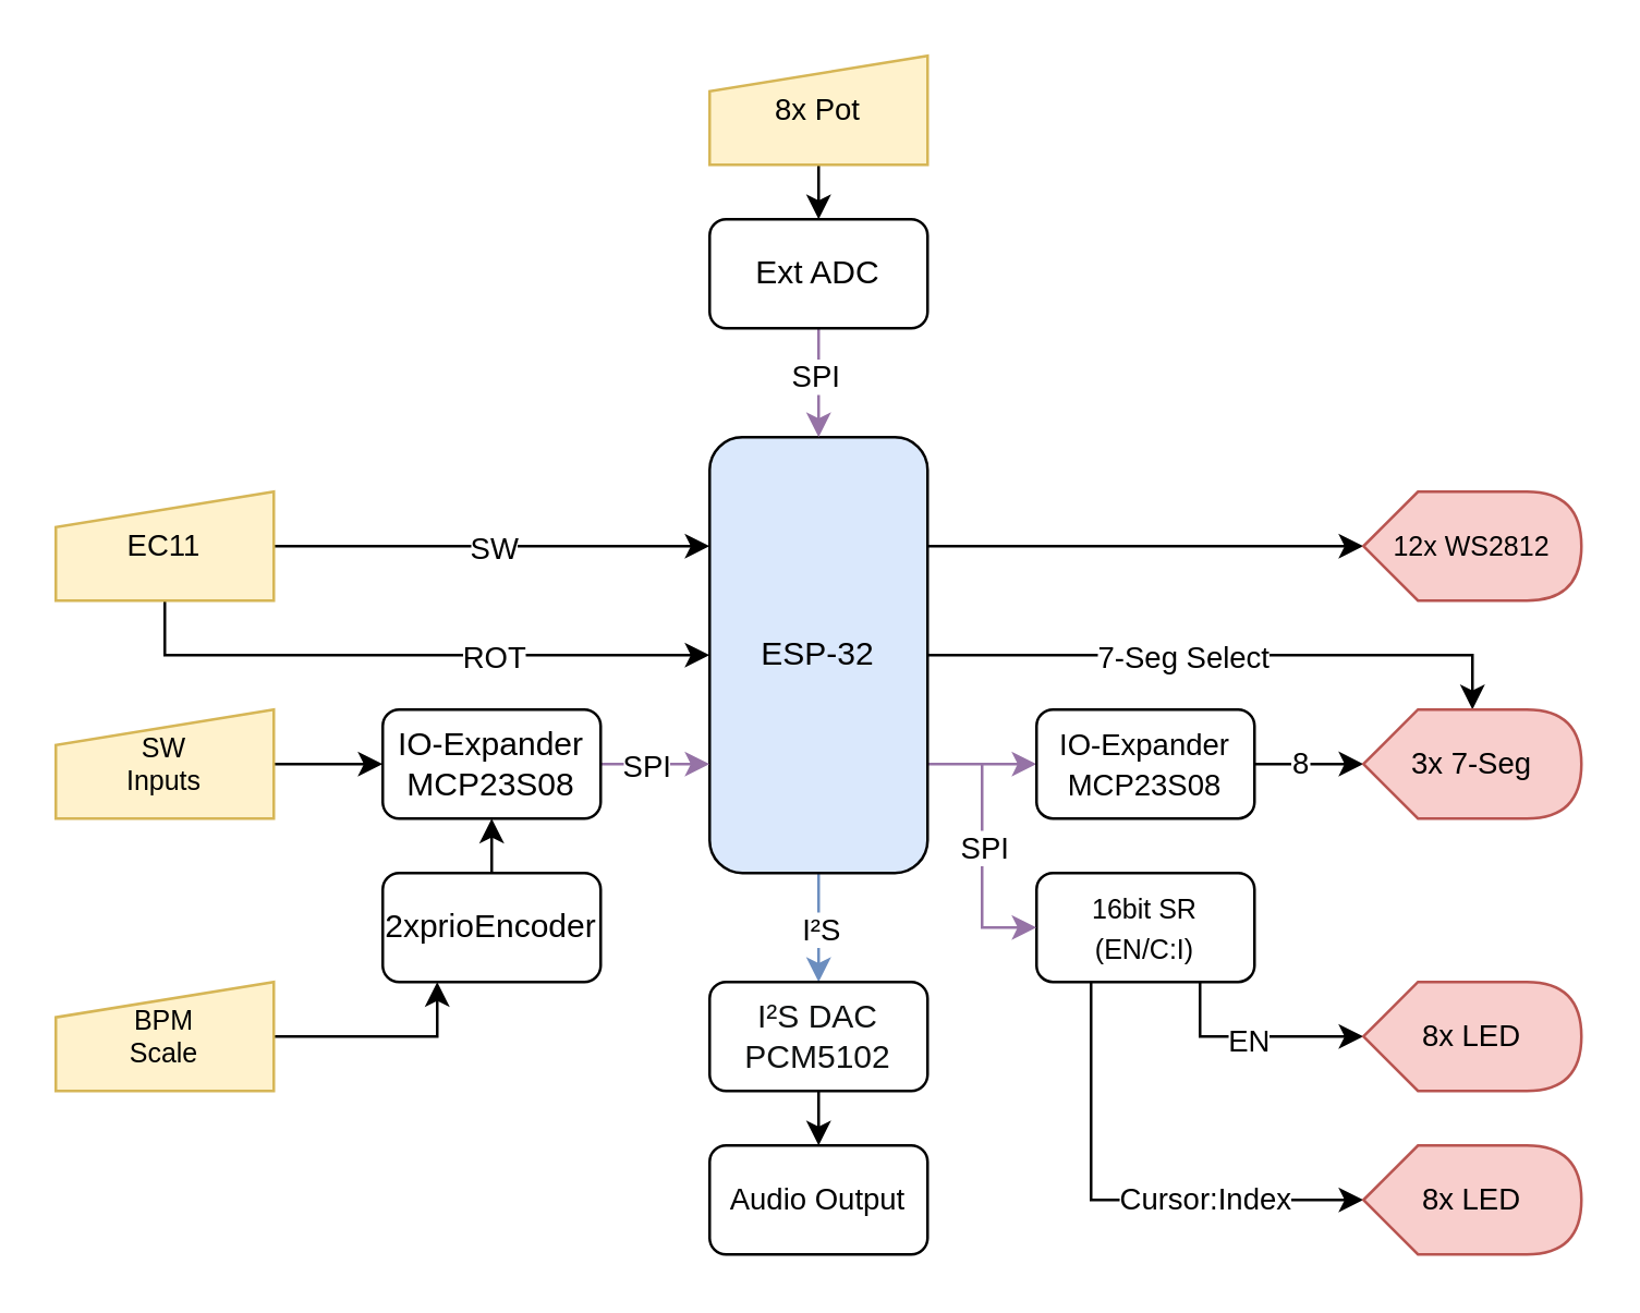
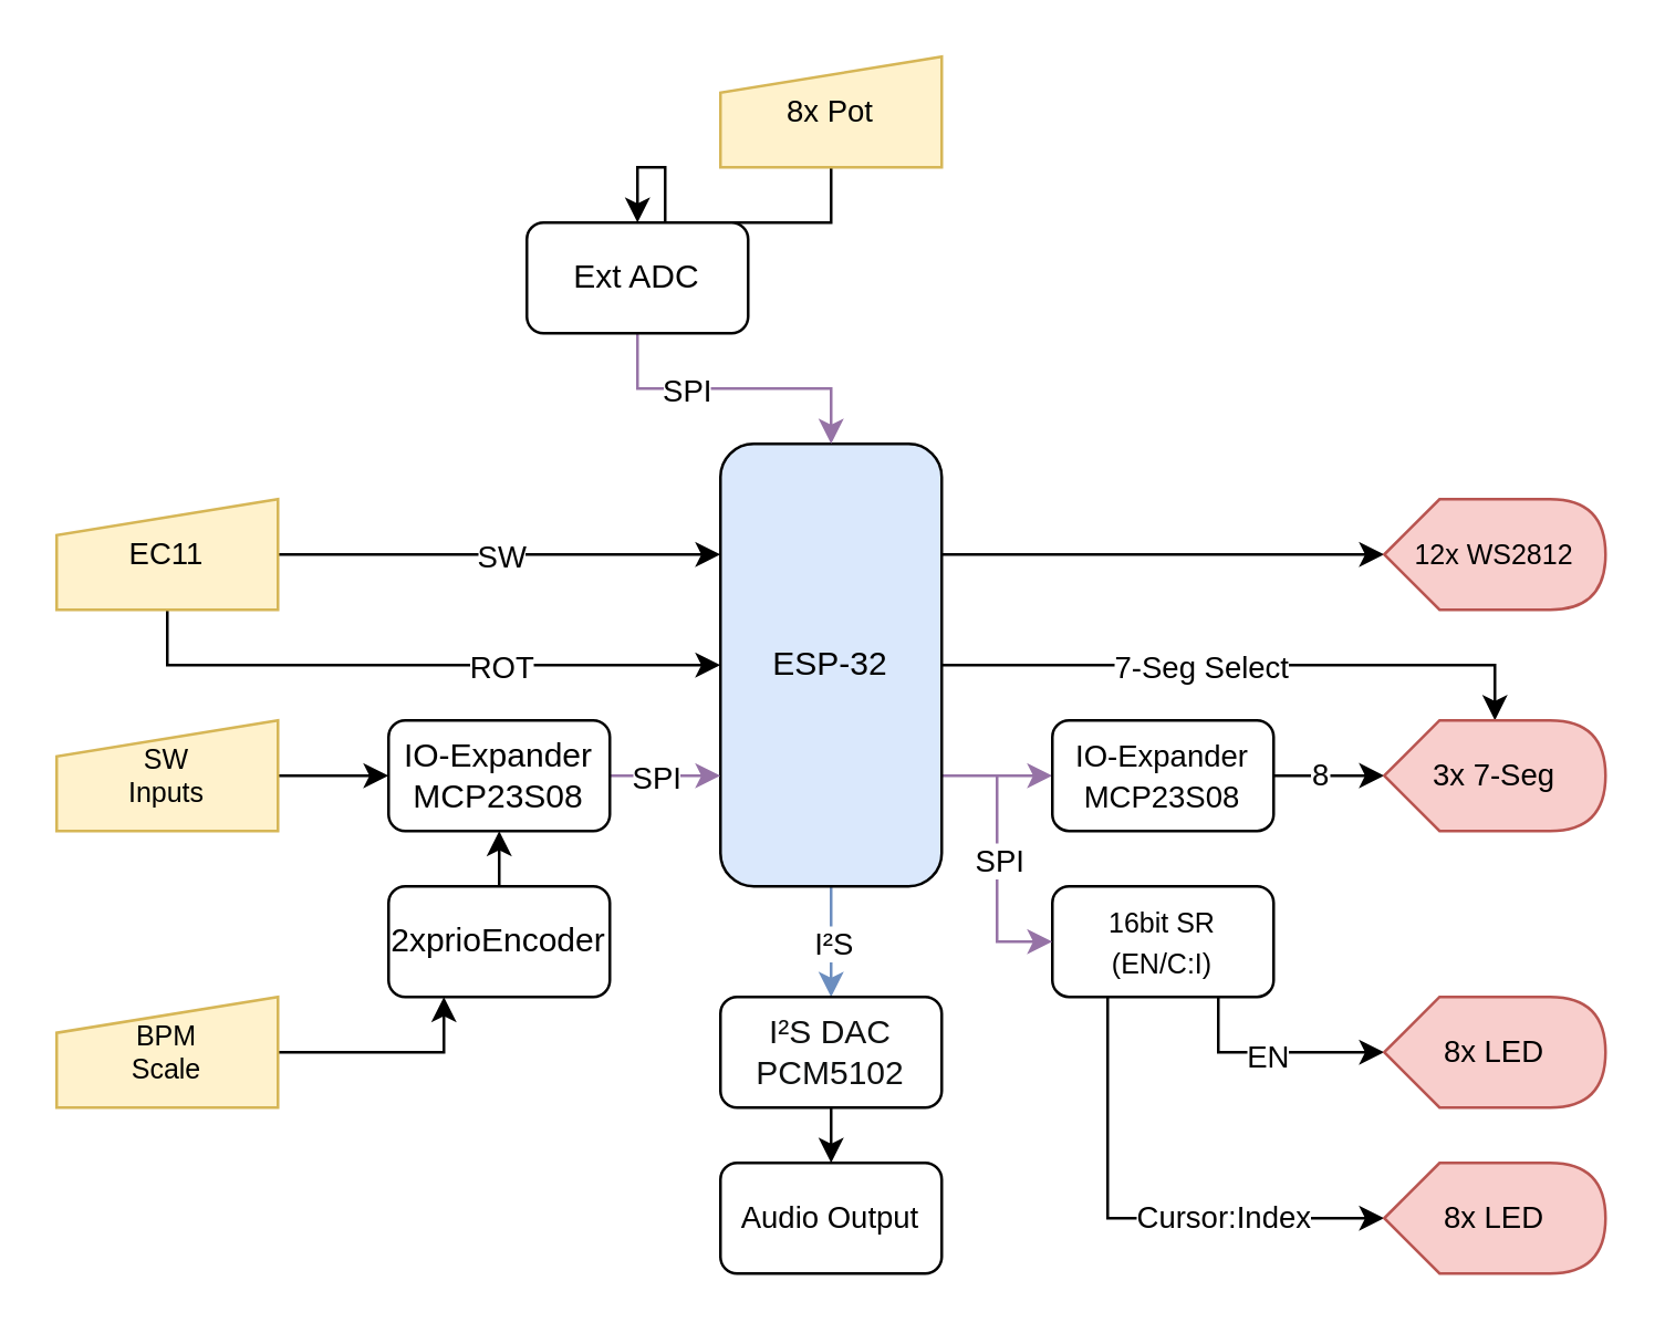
- <mxCell id="38" value="Ext ADC" style="rounded=1;whiteSpace=wrap;html=1;" parent="1" vertex="1"><mxGeometry x="260" y="80" width="80" height="40" as="geometry" /></mxCell>
+ <mxCell id="38" value="Ext ADC" style="rounded=1;whiteSpace=wrap;html=1;" parent="1" vertex="1"><mxGeometry x="190" y="80" width="80" height="40" as="geometry" /></mxCell>
